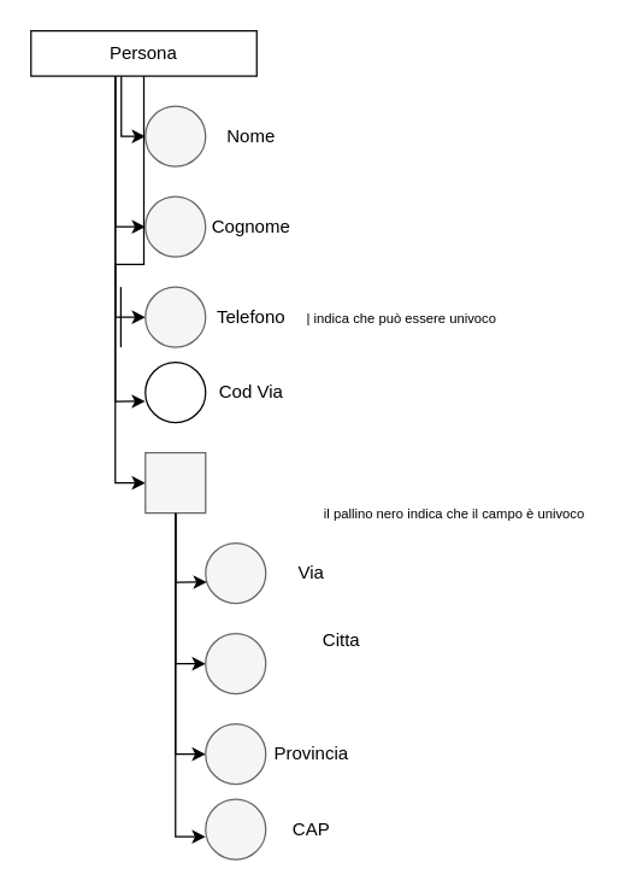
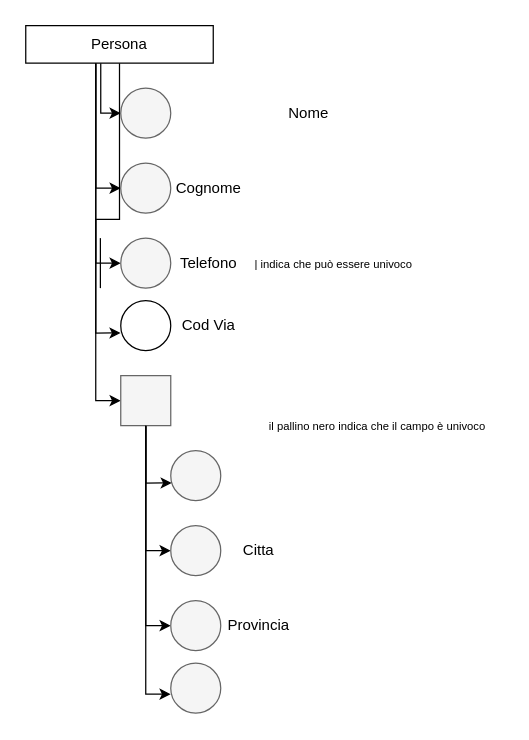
- <mxCell id="8" value="Nome" style="text;html=1;align=center;verticalAlign=middle;resizable=0;points=[];autosize=1;strokeColor=none;fillColor=none;" vertex="1" parent="1"><mxGeometry x="136" y="75" width="60" height="30" as="geometry" /></mxCell>
+ <mxCell id="8" value="Nome" style="text;html=1;align=center;verticalAlign=middle;resizable=0;points=[];autosize=1;strokeColor=none;fillColor=none;" vertex="1" parent="1"><mxGeometry x="216" y="75" width="60" height="30" as="geometry" /></mxCell>
- <mxCell id="23" value="Via" style="text;html=1;align=center;verticalAlign=middle;resizable=0;points=[];autosize=1;strokeColor=none;fillColor=none;" vertex="1" parent="1"><mxGeometry x="186" y="365" width="40" height="30" as="geometry" /></mxCell>
- <mxCell id="24" value="Citta" style="text;html=1;align=center;verticalAlign=middle;resizable=0;points=[];autosize=1;strokeColor=none;fillColor=none;" vertex="1" parent="1"><mxGeometry x="201" y="410" width="50" height="30" as="geometry" /></mxCell>
+ <mxCell id="24" value="Citta" style="text;html=1;align=center;verticalAlign=middle;resizable=0;points=[];autosize=1;strokeColor=none;fillColor=none;" vertex="1" parent="1"><mxGeometry x="181" y="425" width="50" height="30" as="geometry" /></mxCell>
- <mxCell id="29" value="CAP" style="text;html=1;align=center;verticalAlign=middle;resizable=0;points=[];autosize=1;strokeColor=none;fillColor=none;" vertex="1" parent="1"><mxGeometry x="181" y="535" width="50" height="30" as="geometry" /></mxCell>
